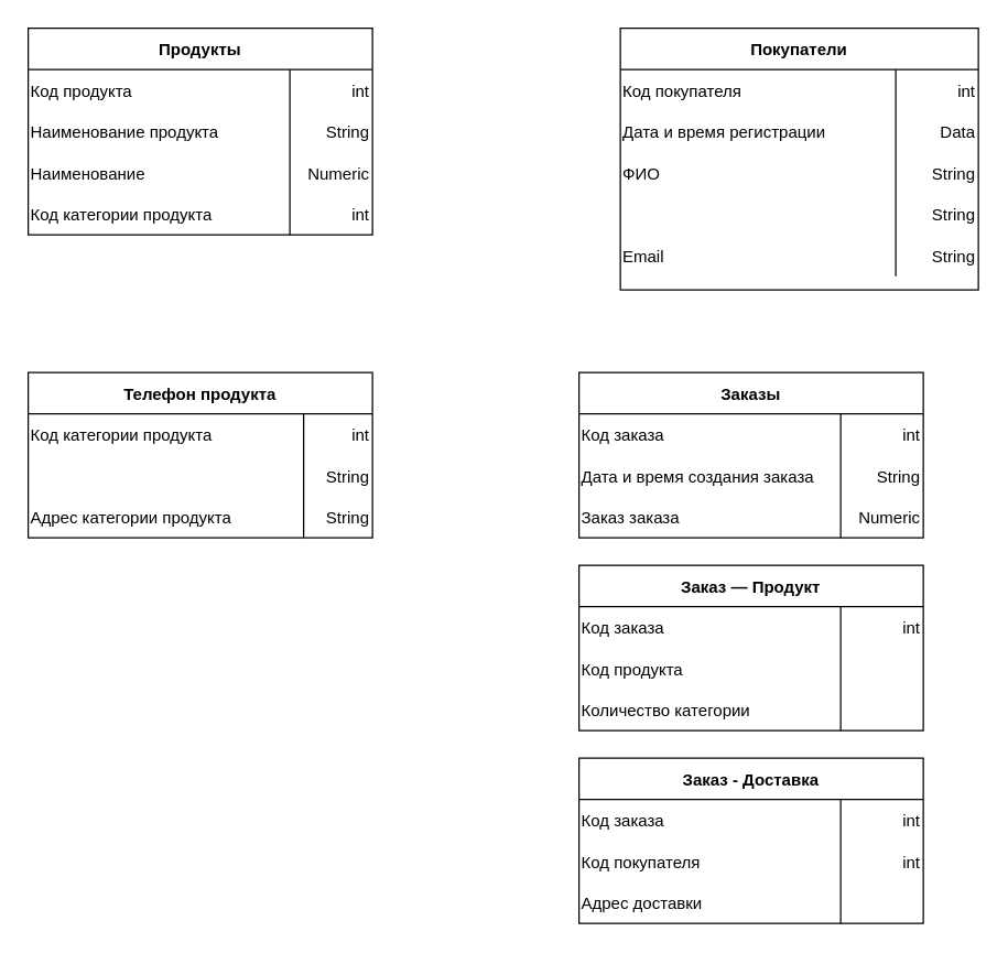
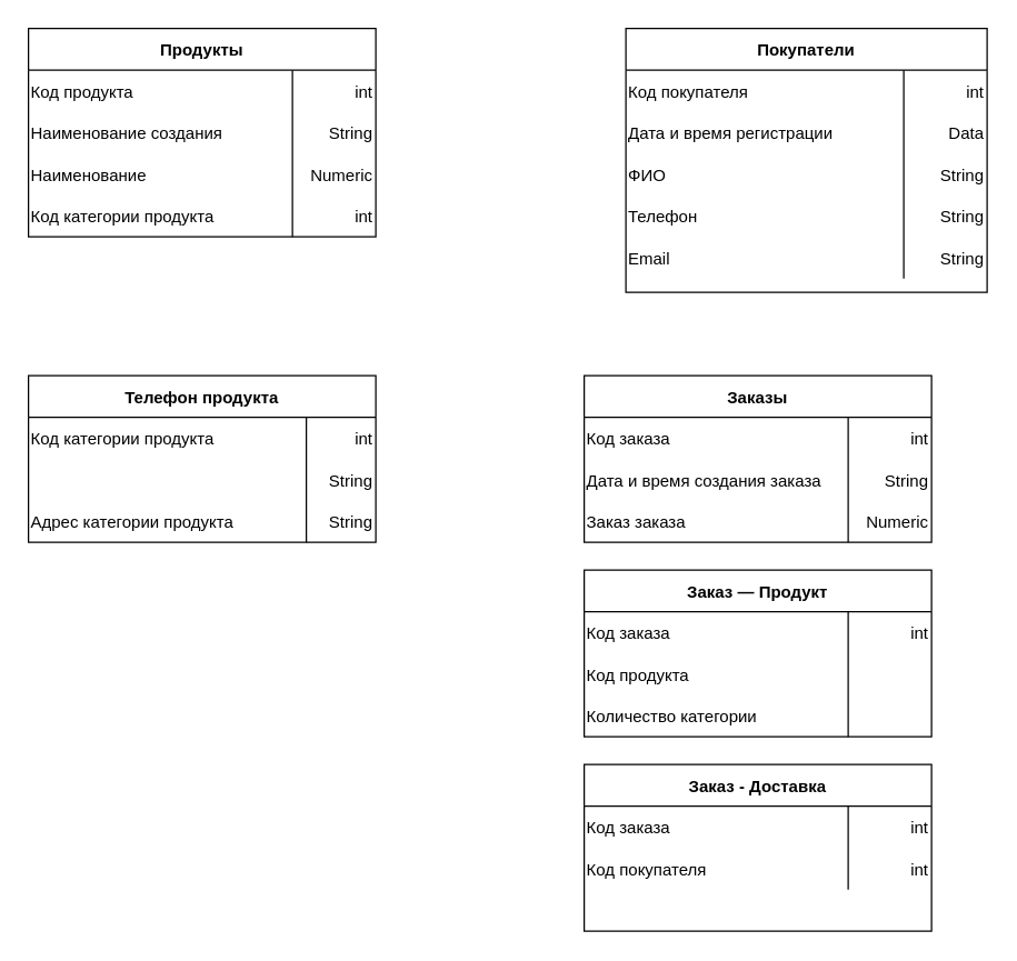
- <mxCell id="7" value="Наименование продукта" style="shape=partialRectangle;overflow=hidden;connectable=0;fillColor=none;top=0;left=0;bottom=0;right=0;align=left;" parent="6" vertex="1"><mxGeometry width="190" height="30" as="geometry"><mxRectangle width="190" height="30" as="alternateBounds" /></mxGeometry></mxCell>
+ <mxCell id="7" value="Наименование создания" style="shape=partialRectangle;overflow=hidden;connectable=0;fillColor=none;top=0;left=0;bottom=0;right=0;align=left;" parent="6" vertex="1"><mxGeometry width="190" height="30" as="geometry"><mxRectangle width="190" height="30" as="alternateBounds" /></mxGeometry></mxCell>
+ <mxCell id="26" value="Телефон" style="shape=partialRectangle;overflow=hidden;connectable=0;fillColor=none;top=0;left=0;bottom=0;right=0;strokeColor=default;align=left;" vertex="1" parent="25"><mxGeometry width="200" height="30" as="geometry"><mxRectangle width="200" height="30" as="alternateBounds" /></mxGeometry></mxCell>
- <mxCell id="68" value="Адрес доставки" style="shape=partialRectangle;overflow=hidden;connectable=0;fillColor=none;top=0;left=0;bottom=0;right=0;align=left;" vertex="1" parent="67"><mxGeometry width="190" height="30" as="geometry"><mxRectangle width="190" height="30" as="alternateBounds" /></mxGeometry></mxCell>
